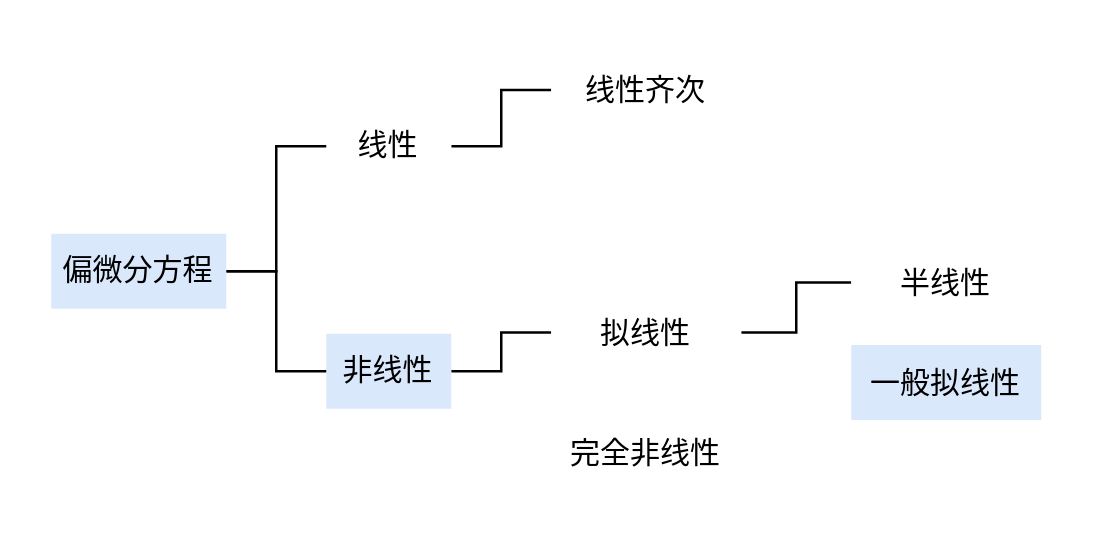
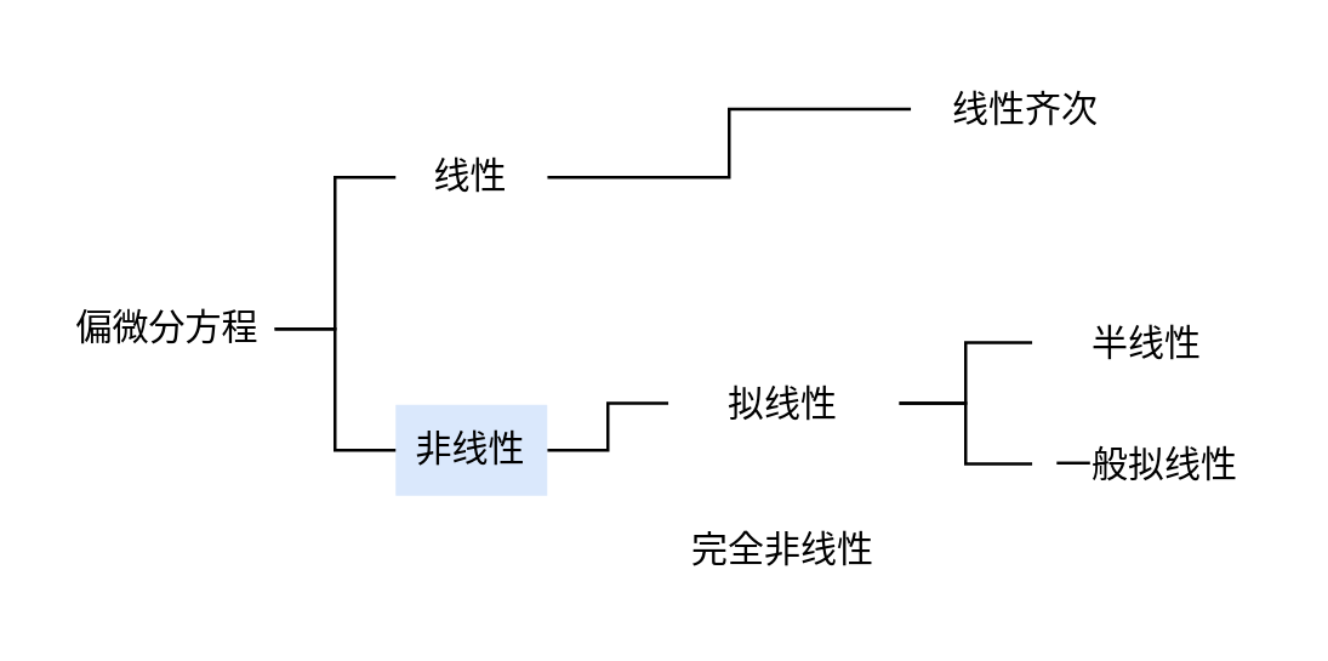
- <mxCell id="9" value="线性齐次" style="rounded=0;whiteSpace=wrap;html=1;fontFamily=黑体;labelBorderColor=none;strokeColor=none;" parent="1" vertex="1"><mxGeometry x="220" y="20.5" width="76" height="30" as="geometry" /></mxCell>
+ <mxCell id="9" value="线性齐次" style="rounded=0;whiteSpace=wrap;html=1;fontFamily=黑体;labelBorderColor=none;strokeColor=none;" parent="1" vertex="1"><mxGeometry x="300" y="20.5" width="76" height="30" as="geometry" /></mxCell>
- <mxCell id="8" value="偏微分方程" style="rounded=0;whiteSpace=wrap;html=1;fontFamily=黑体;labelBorderColor=none;strokeColor=none;fillColor=#dae8fc;" parent="1" vertex="1"><mxGeometry x="20" y="93" width="70" height="30" as="geometry" /></mxCell>
+ <mxCell id="8" value="偏微分方程" style="rounded=0;whiteSpace=wrap;html=1;fontFamily=黑体;labelBorderColor=none;strokeColor=none;" parent="1" vertex="1"><mxGeometry x="20" y="93" width="70" height="30" as="geometry" /></mxCell>
+ <mxCell id="11" style="edgeStyle=orthogonalEdgeStyle;rounded=0;orthogonalLoop=1;jettySize=auto;html=1;exitX=1;exitY=0.5;exitDx=0;exitDy=0;entryX=0;entryY=0.5;entryDx=0;entryDy=0;endArrow=none;endFill=0;fontFamily=黑体;" parent="1" source="12" target="15" edge="1"><mxGeometry relative="1" as="geometry" /></mxCell>
- <mxCell id="15" value="一般拟线性" style="rounded=0;whiteSpace=wrap;html=1;fontFamily=黑体;labelBorderColor=none;strokeColor=none;fillColor=#dae8fc;" parent="1" vertex="1"><mxGeometry x="340" y="137.5" width="76" height="30" as="geometry" /></mxCell>
+ <mxCell id="15" value="一般拟线性" style="rounded=0;whiteSpace=wrap;html=1;fontFamily=黑体;labelBorderColor=none;strokeColor=none;" parent="1" vertex="1"><mxGeometry x="340" y="137.5" width="76" height="30" as="geometry" /></mxCell>
